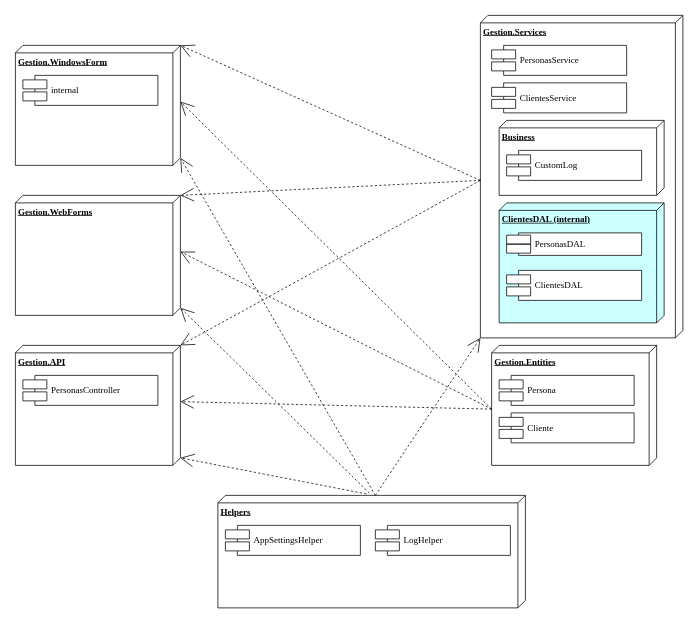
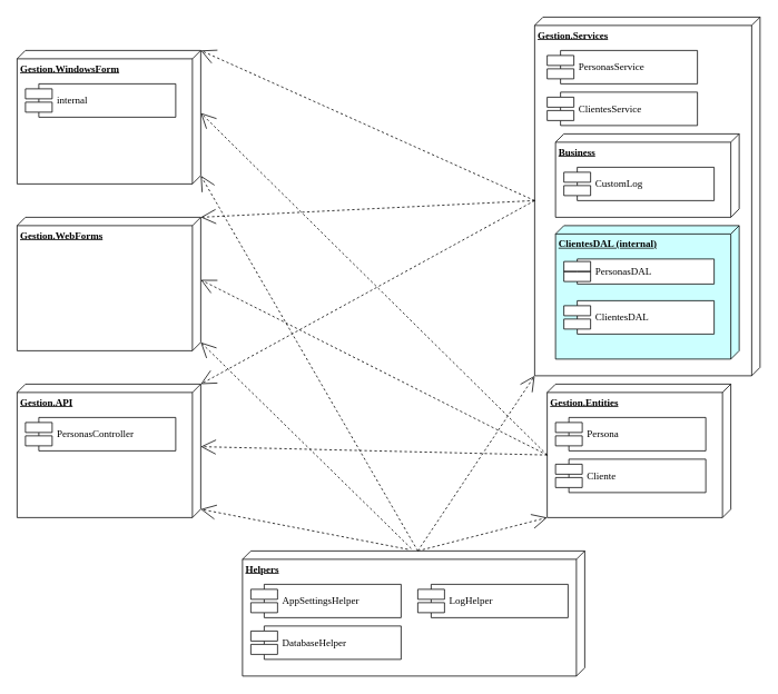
+ <mxCell id="35" style="edgeStyle=none;rounded=0;html=1;dashed=1;labelBackgroundColor=none;startArrow=none;startFill=0;startSize=8;endArrow=open;endFill=0;endSize=16;fontFamily=Verdana;fontSize=12;exitX=0;exitY=0;exitDx=0;exitDy=200;exitPerimeter=0;entryX=1;entryY=1;entryDx=0;entryDy=0;entryPerimeter=0;" edge="1" parent="1" source="37" target="4"><mxGeometry relative="1" as="geometry"><mxPoint x="910.143" y="630" as="sourcePoint" /><mxPoint x="630" y="620" as="targetPoint" /></mxGeometry></mxCell>
+ <mxCell id="38" value="DatabaseHelper" style="shape=component;align=left;spacingLeft=36;rounded=0;shadow=0;comic=0;labelBackgroundColor=none;strokeColor=#000000;strokeWidth=1;fillColor=#ffffff;fontFamily=Verdana;fontSize=12;fontColor=#000000;html=1;" vertex="1" parent="36"><mxGeometry x="10" y="90" width="180" height="40" as="geometry" /></mxCell>
